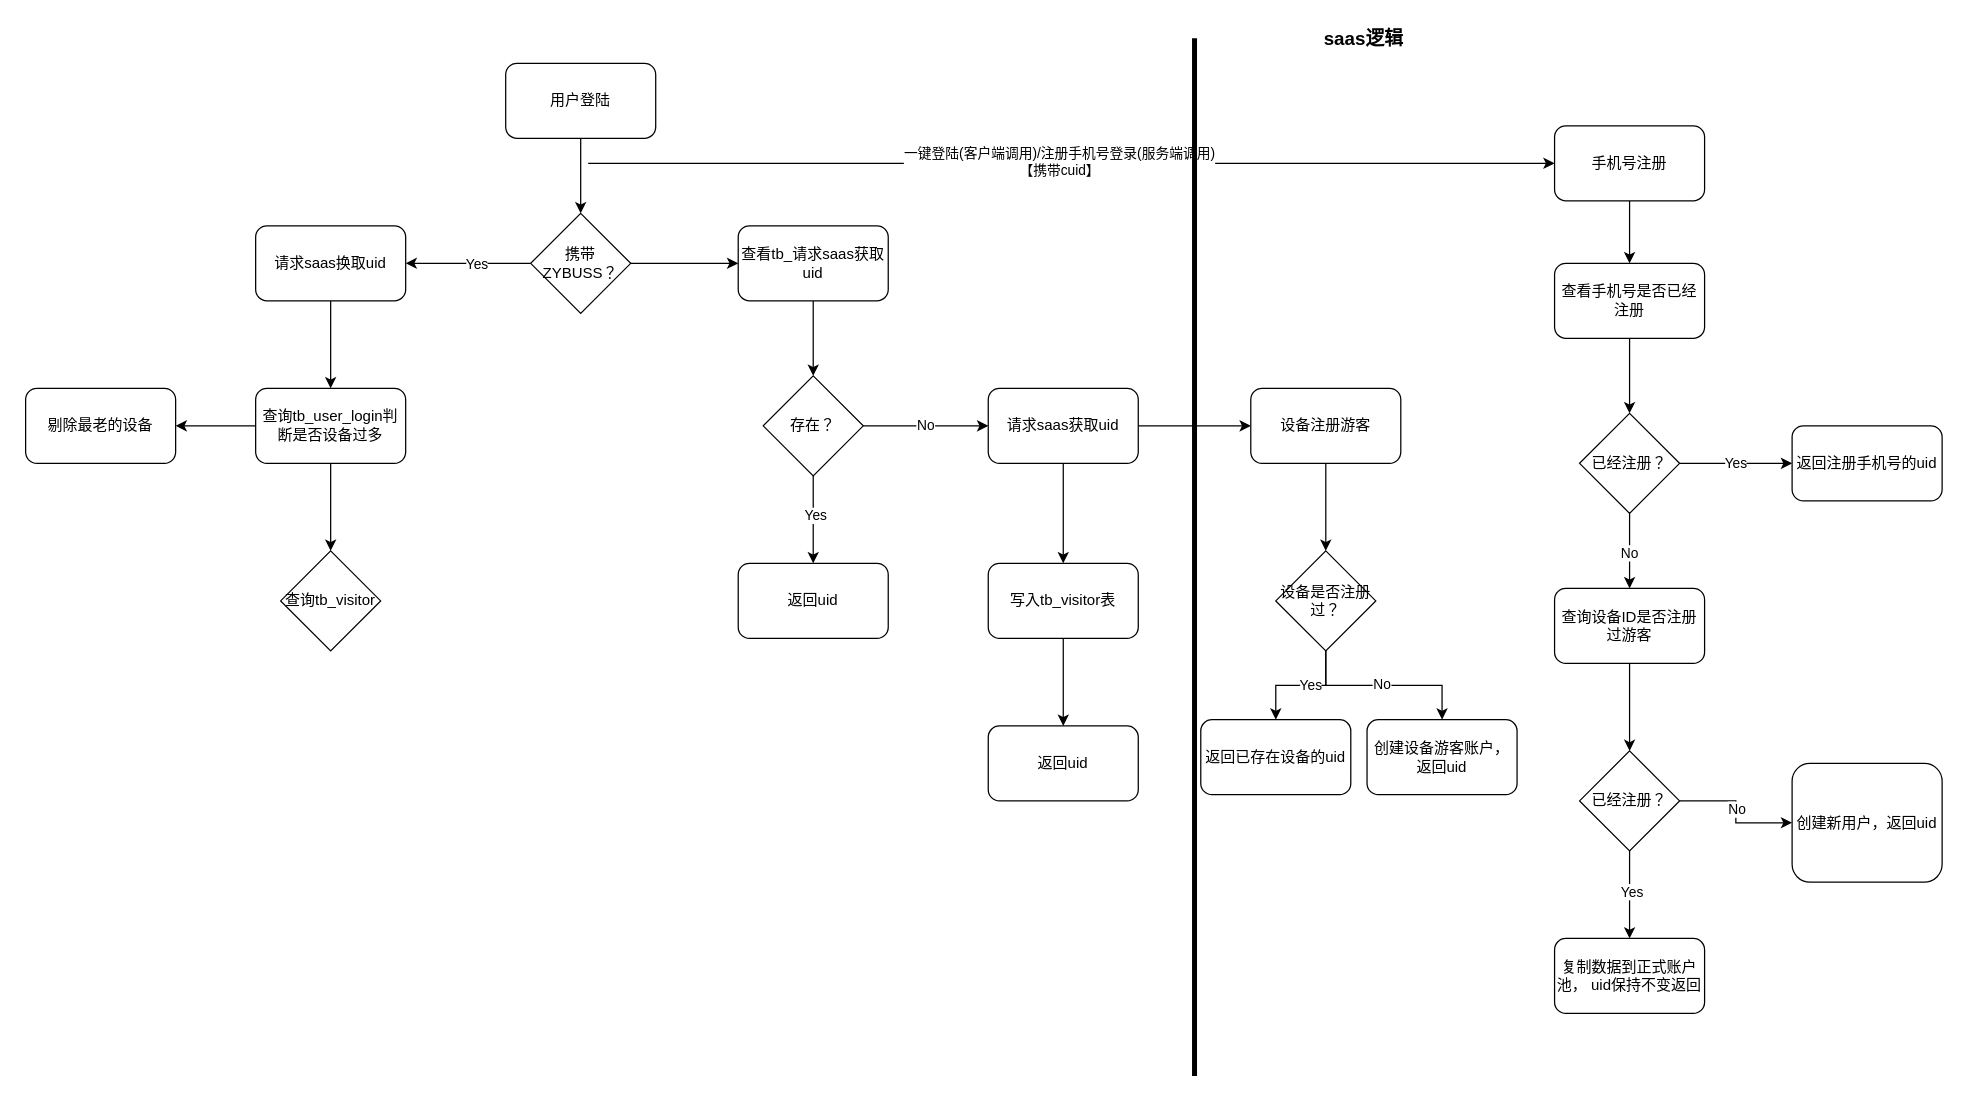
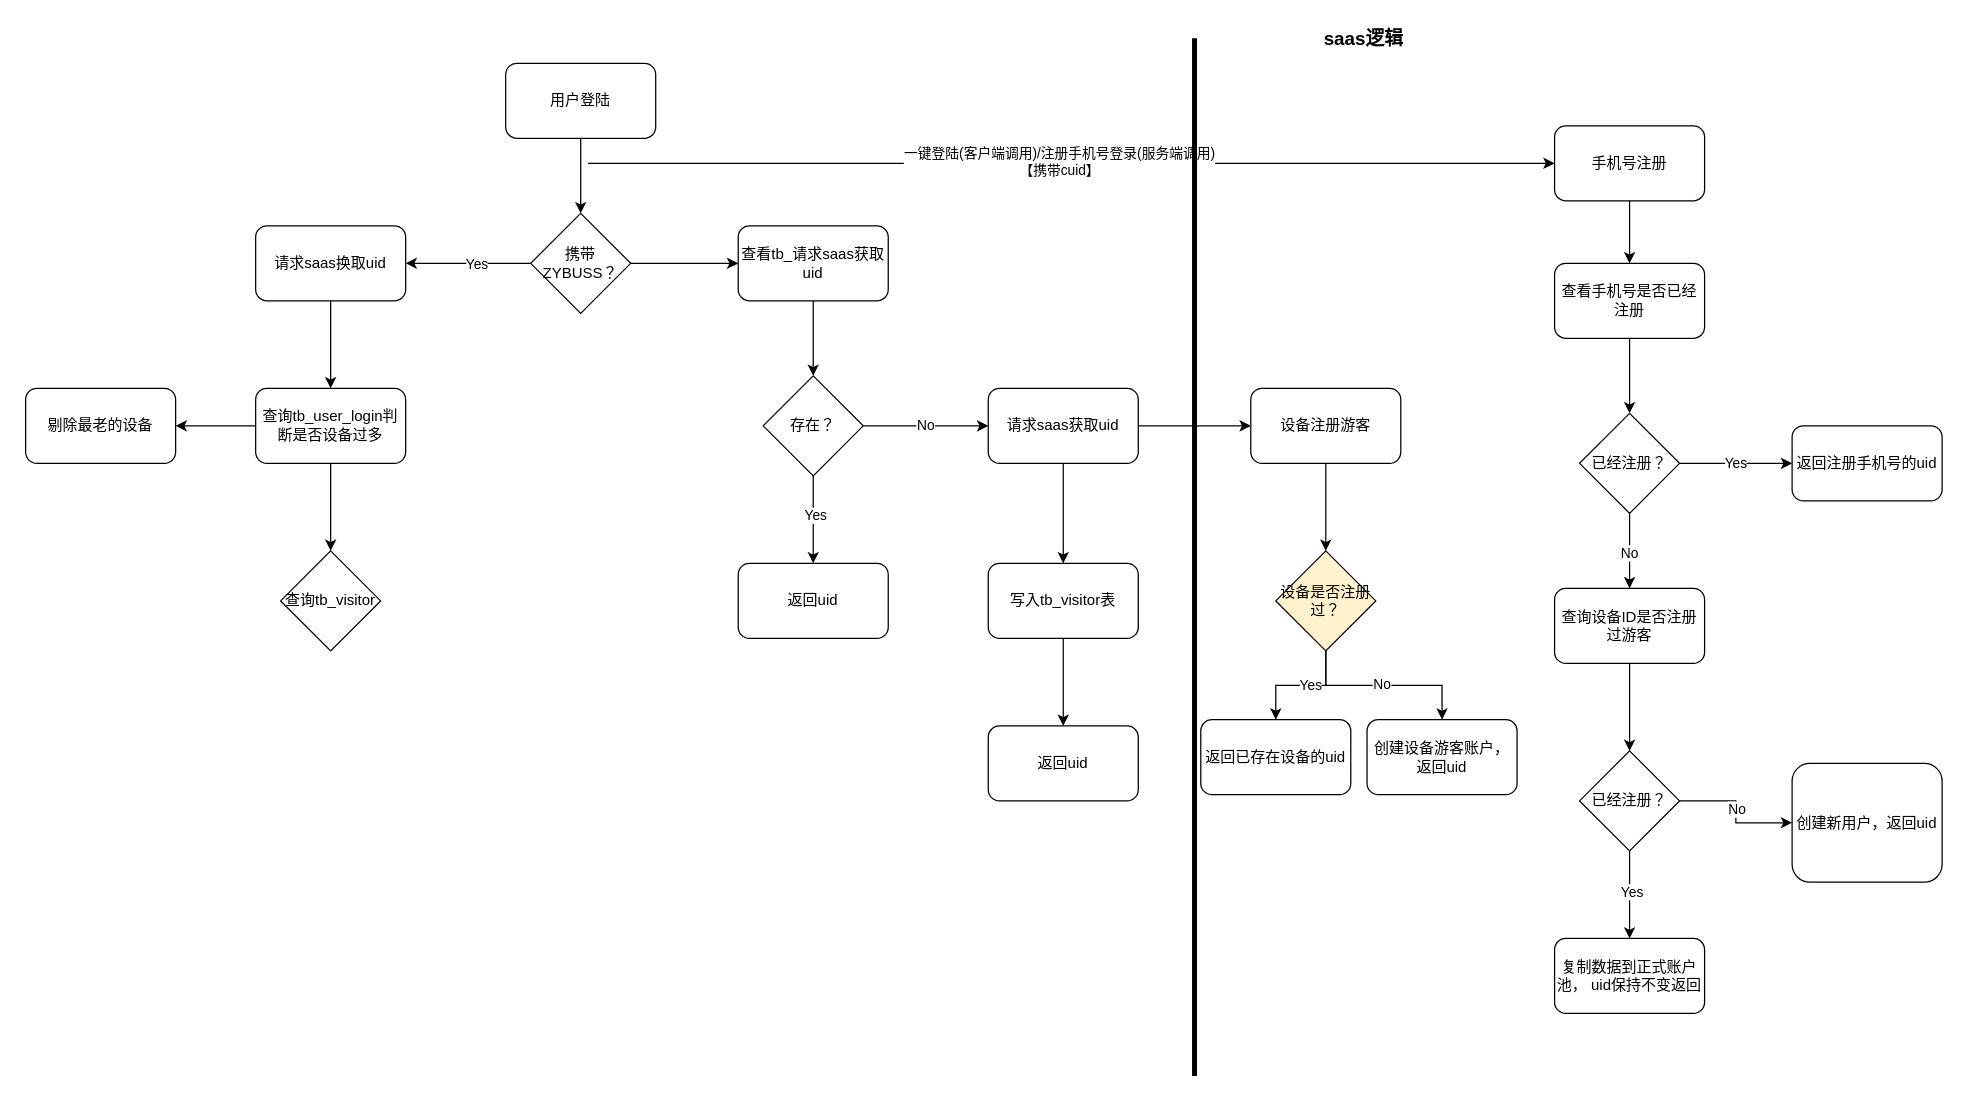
- <mxCell id="49" value="设备是否注册过？" style="rhombus;whiteSpace=wrap;html=1;" vertex="1" parent="1"><mxGeometry x="1020" y="440" width="80" height="80" as="geometry" /></mxCell>
+ <mxCell id="49" value="设备是否注册过？" style="rhombus;whiteSpace=wrap;html=1;fillColor=#fff2cc;" vertex="1" parent="1"><mxGeometry x="1020" y="440" width="80" height="80" as="geometry" /></mxCell>
